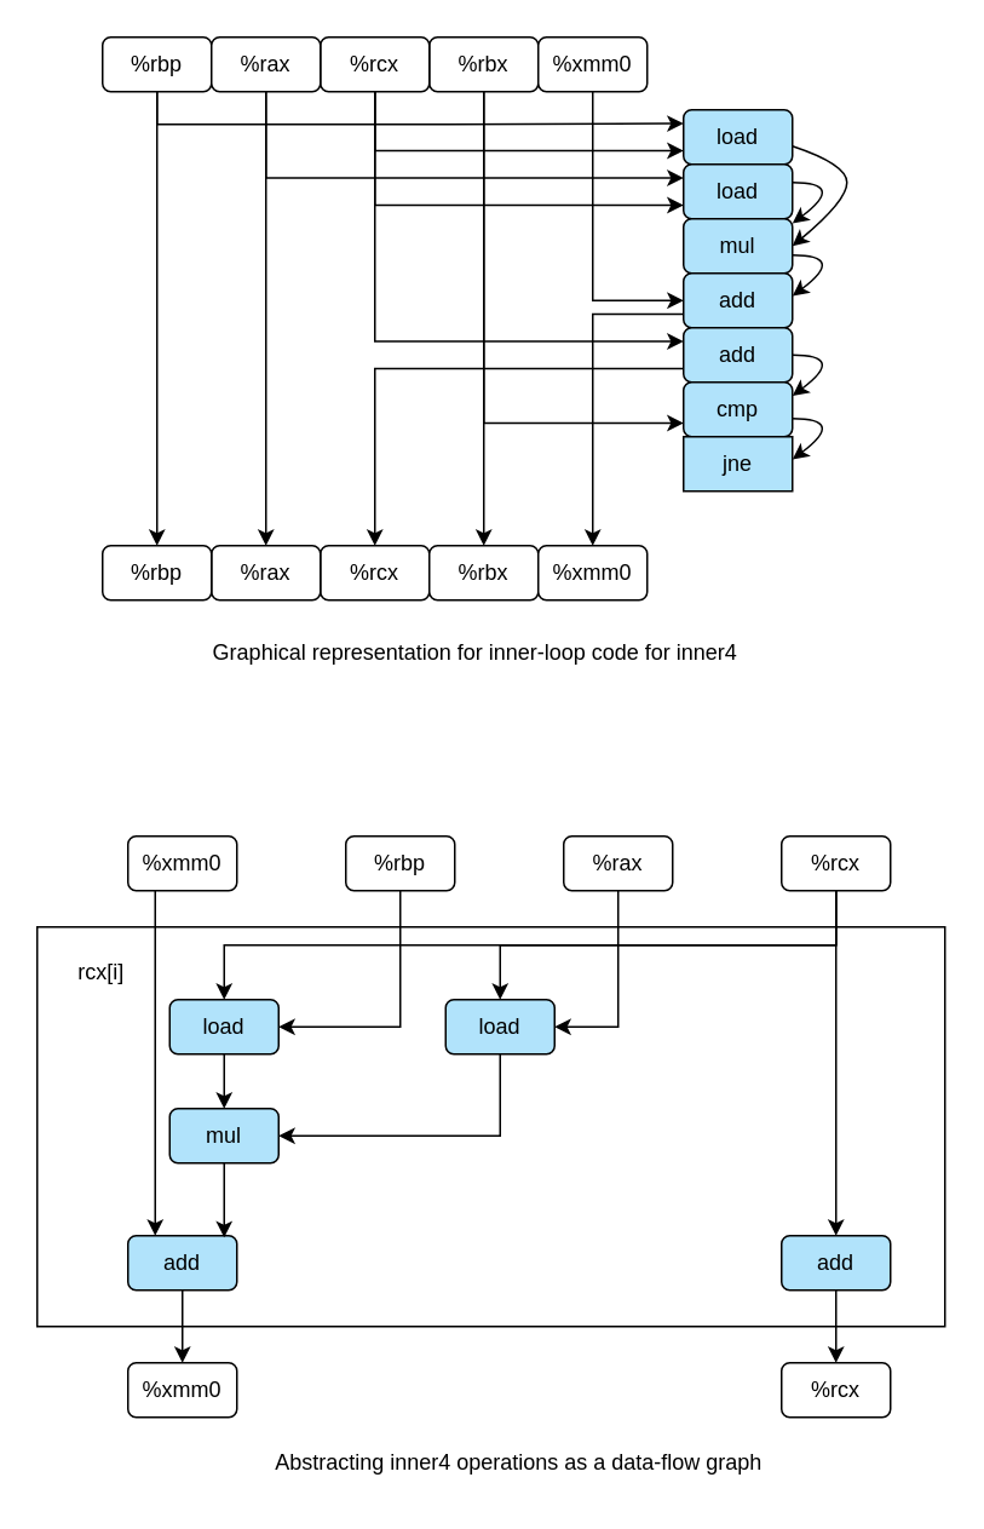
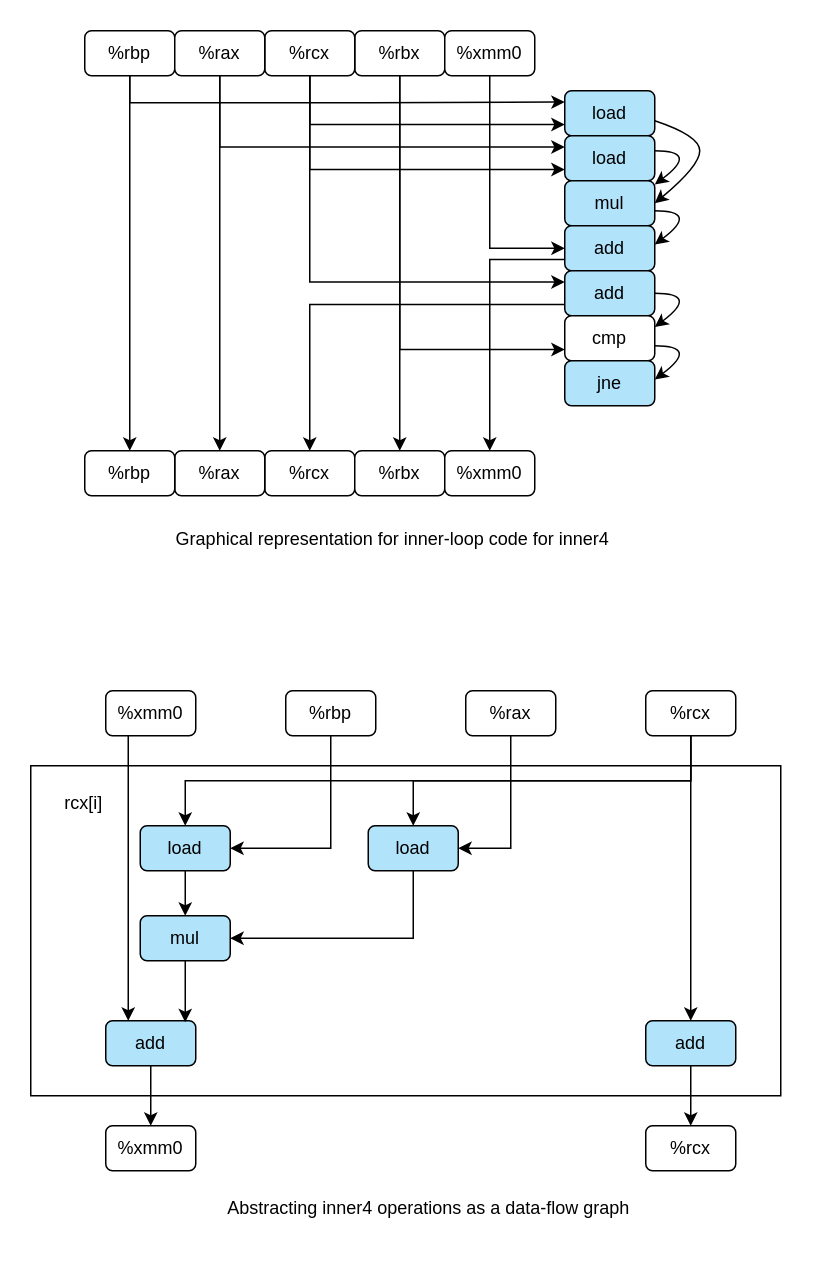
- <mxCell id="30" value="cmp" style="rounded=1;whiteSpace=wrap;html=1;fillColor=#b1e3fb;" vertex="1" parent="3"><mxGeometry x="320" y="190" width="60" height="30" as="geometry" /></mxCell>
+ <mxCell id="30" value="cmp" style="rounded=1;whiteSpace=wrap;html=1;fillColor=#ffffff;" vertex="1" parent="3"><mxGeometry x="320" y="190" width="60" height="30" as="geometry" /></mxCell>
- <mxCell id="31" value="jne" style="whiteSpace=wrap;html=1;fillColor=#b1e3fb;rounded=0;" vertex="1" parent="3"><mxGeometry x="320" y="220" width="60" height="30" as="geometry" /></mxCell>
+ <mxCell id="31" value="jne" style="rounded=1;whiteSpace=wrap;html=1;fillColor=#b1e3fb;" vertex="1" parent="3"><mxGeometry x="320" y="220" width="60" height="30" as="geometry" /></mxCell>
